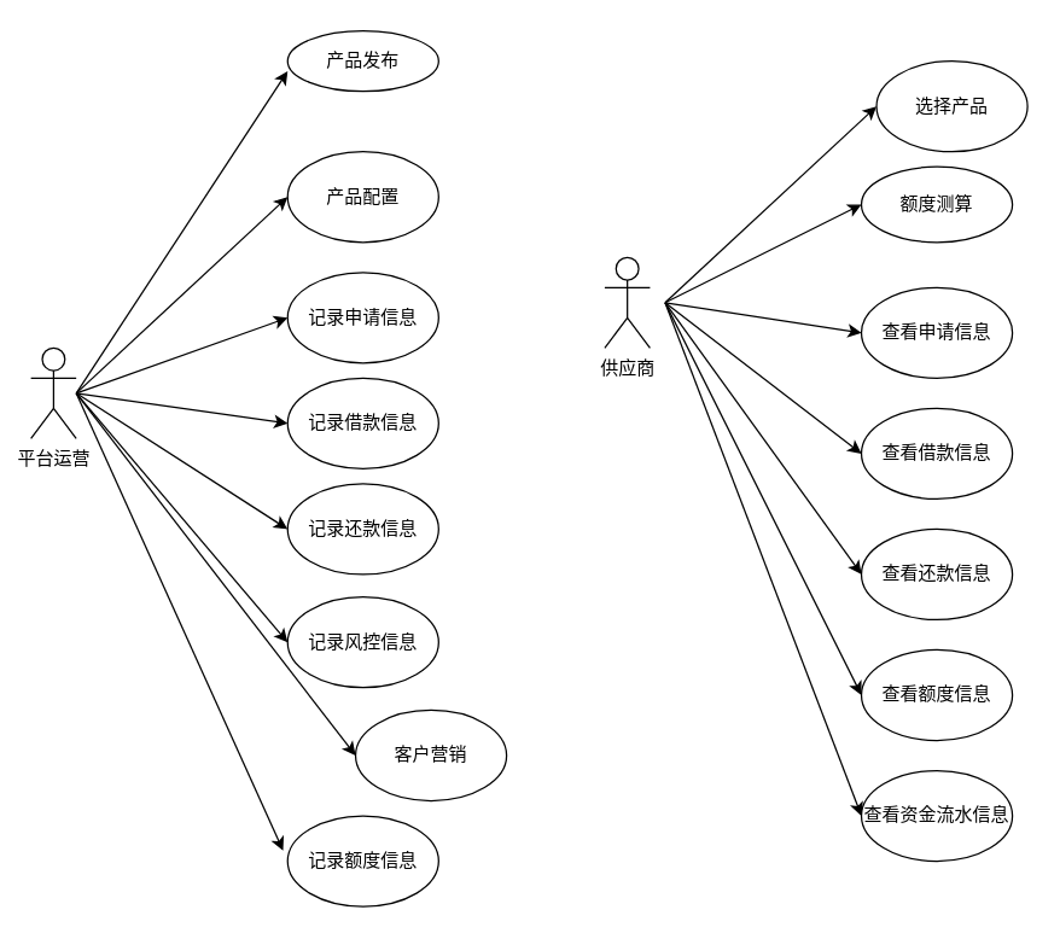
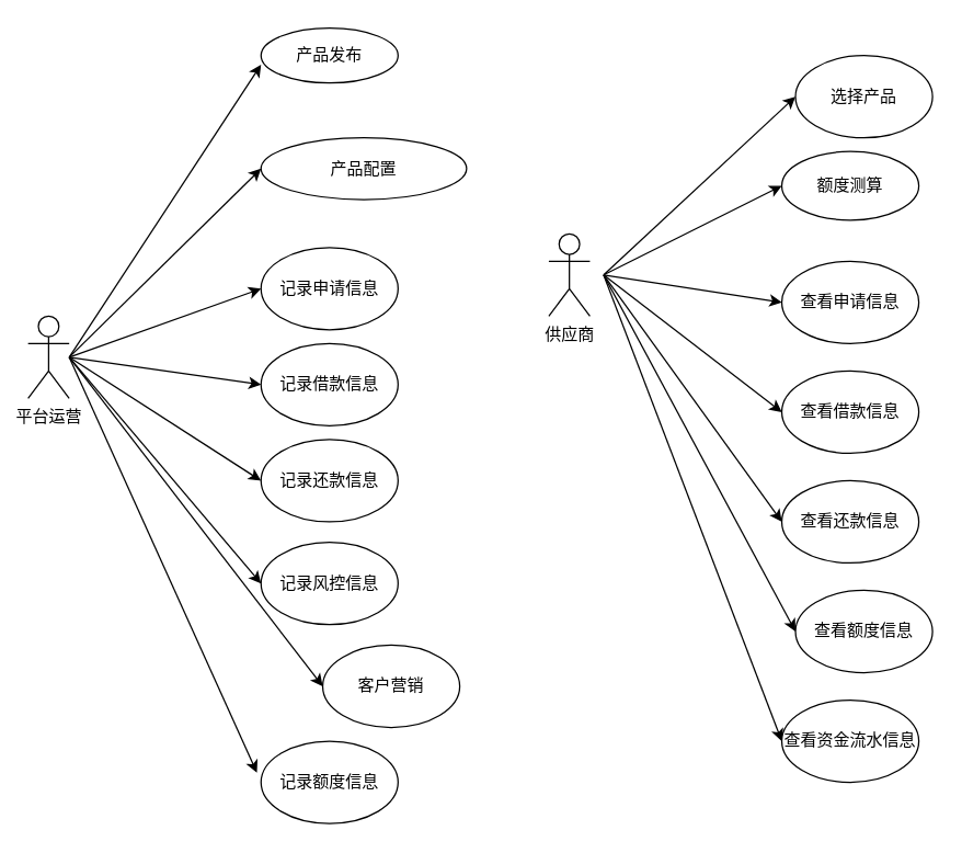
- <mxCell id="6" value="产品配置" style="strokeWidth=1;html=1;shape=mxgraph.flowchart.start_1;whiteSpace=wrap;" vertex="1" parent="1"><mxGeometry x="190" y="100" width="100" height="60" as="geometry" /></mxCell>
+ <mxCell id="6" value="产品配置" style="strokeWidth=1;html=1;shape=mxgraph.flowchart.start_1;whiteSpace=wrap;" vertex="1" parent="1"><mxGeometry x="190" y="100" width="150" height="45" as="geometry" /></mxCell>
- <mxCell id="29" value="查看额度信息" style="strokeWidth=1;html=1;shape=mxgraph.flowchart.start_1;whiteSpace=wrap;" vertex="1" parent="1"><mxGeometry x="570" y="430" width="100" height="60" as="geometry" /></mxCell>
+ <mxCell id="29" value="查看额度信息" style="strokeWidth=1;html=1;shape=mxgraph.flowchart.start_1;whiteSpace=wrap;" vertex="1" parent="1"><mxGeometry x="580" y="430" width="100" height="60" as="geometry" /></mxCell>
